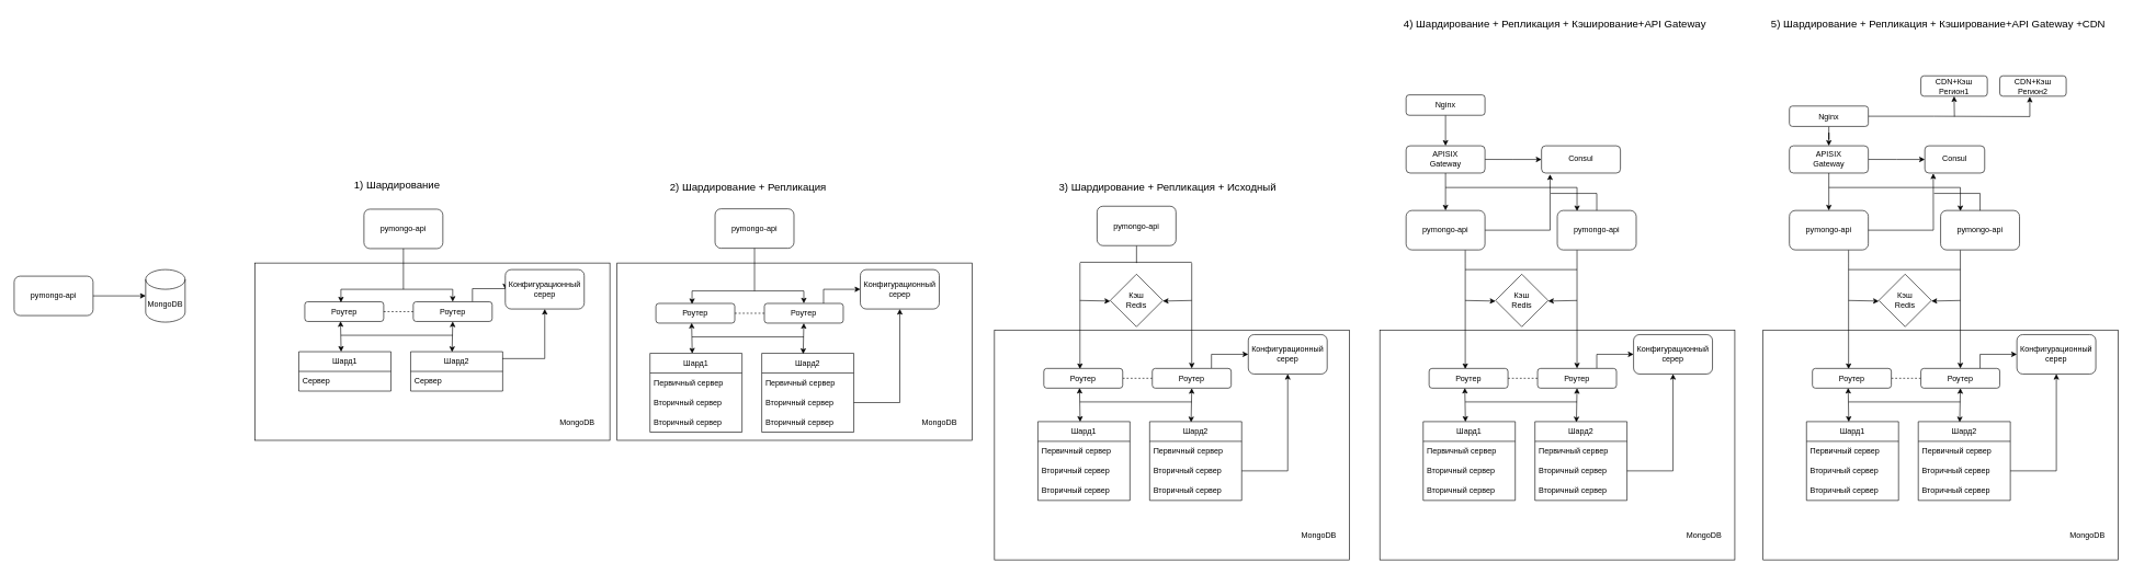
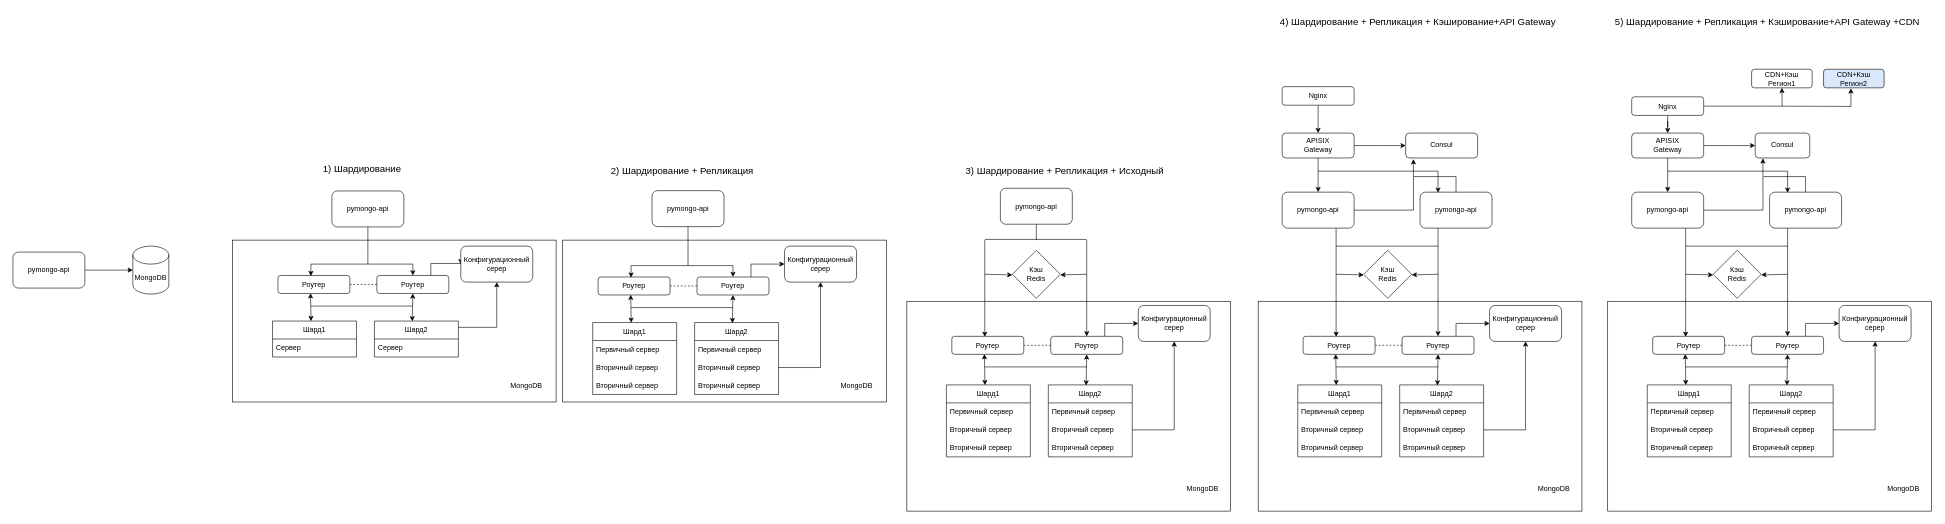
- <mxCell id="156" value="CDN+Кэш&lt;div&gt;Регион2&lt;/div&gt;" style="rounded=1;whiteSpace=wrap;html=1;" vertex="1" parent="1"><mxGeometry x="3040" y="115" width="101" height="31" as="geometry" /></mxCell>
+ <mxCell id="156" value="CDN+Кэш&lt;div&gt;Регион2&lt;/div&gt;" style="rounded=1;whiteSpace=wrap;html=1;fillColor=#dae8fc;" vertex="1" parent="1"><mxGeometry x="3040" y="115" width="101" height="31" as="geometry" /></mxCell>
